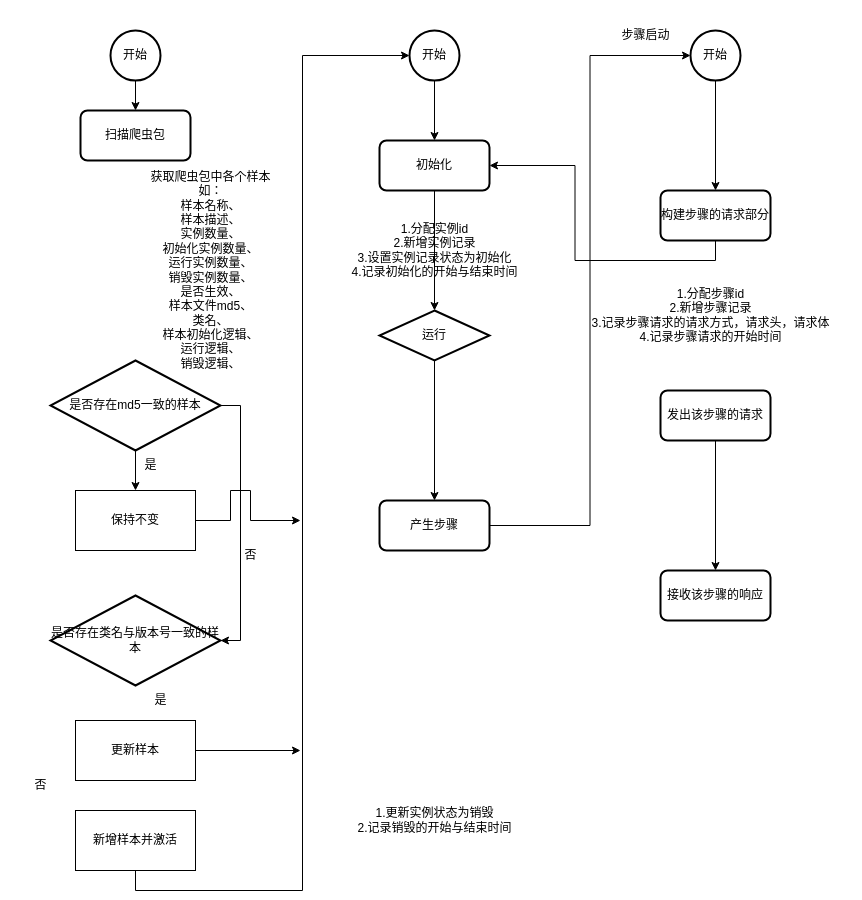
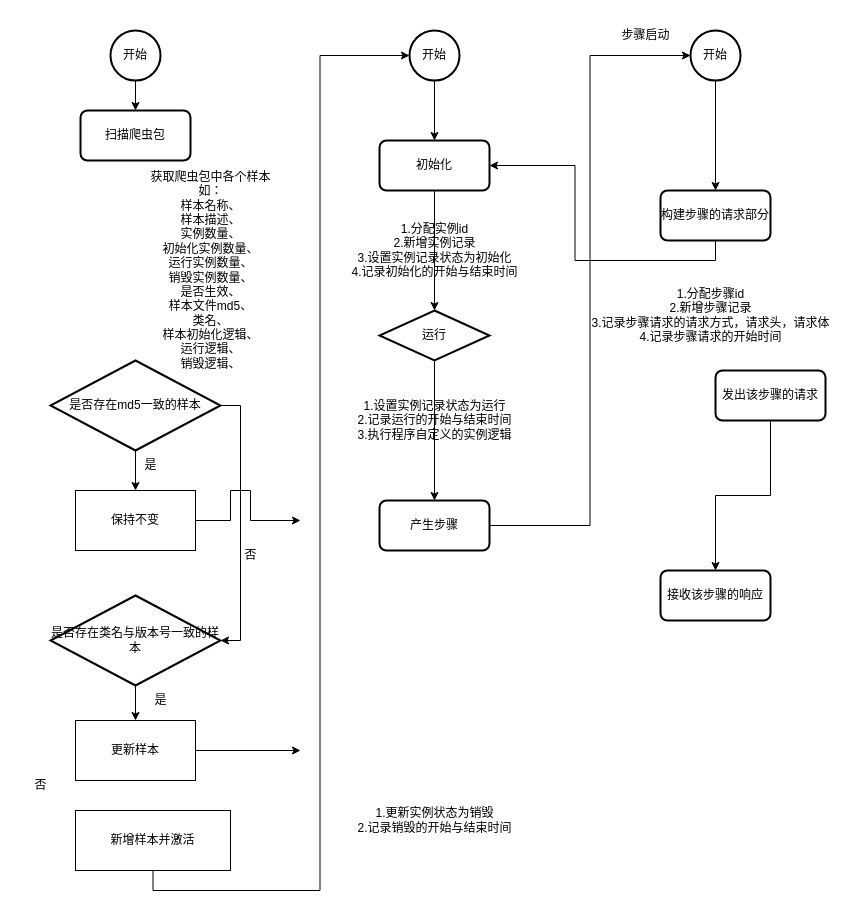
- <mxCell id="39" value="发出该步骤的请求" style="rounded=1;whiteSpace=wrap;html=1;absoluteArcSize=1;arcSize=14;strokeWidth=2;" vertex="1" parent="1"><mxGeometry x="660" y="390" width="110" height="50" as="geometry" /></mxCell>
+ <mxCell id="39" value="发出该步骤的请求" style="rounded=1;whiteSpace=wrap;html=1;absoluteArcSize=1;arcSize=14;strokeWidth=2;" vertex="1" parent="1"><mxGeometry x="715" y="370" width="110" height="50" as="geometry" /></mxCell>
+ <mxCell id="37" value="1.设置实例记录状态为运行&lt;br&gt;2.记录运行的开始与结束时间&lt;br&gt;3.执行程序自定义的实例逻辑" style="text;html=1;align=center;verticalAlign=middle;resizable=0;points=[];autosize=1;strokeColor=none;fillColor=none;" vertex="1" parent="1"><mxGeometry x="344" y="390" width="180" height="60" as="geometry" /></mxCell>
+ <mxCell id="11" style="edgeStyle=orthogonalEdgeStyle;rounded=0;orthogonalLoop=1;jettySize=auto;html=1;exitX=0.5;exitY=1;exitDx=0;exitDy=0;exitPerimeter=0;entryX=0.5;entryY=0;entryDx=0;entryDy=0;" edge="1" parent="1" source="12" target="15"><mxGeometry relative="1" as="geometry" /></mxCell>
- <mxCell id="18" value="新增样本并激活" style="rounded=0;whiteSpace=wrap;html=1;" vertex="1" parent="1"><mxGeometry x="75" y="810" width="120" height="60" as="geometry" /></mxCell>
+ <mxCell id="18" value="新增样本并激活" style="rounded=0;whiteSpace=wrap;html=1;" vertex="1" parent="1"><mxGeometry x="75" y="810" width="155" height="60" as="geometry" /></mxCell>
